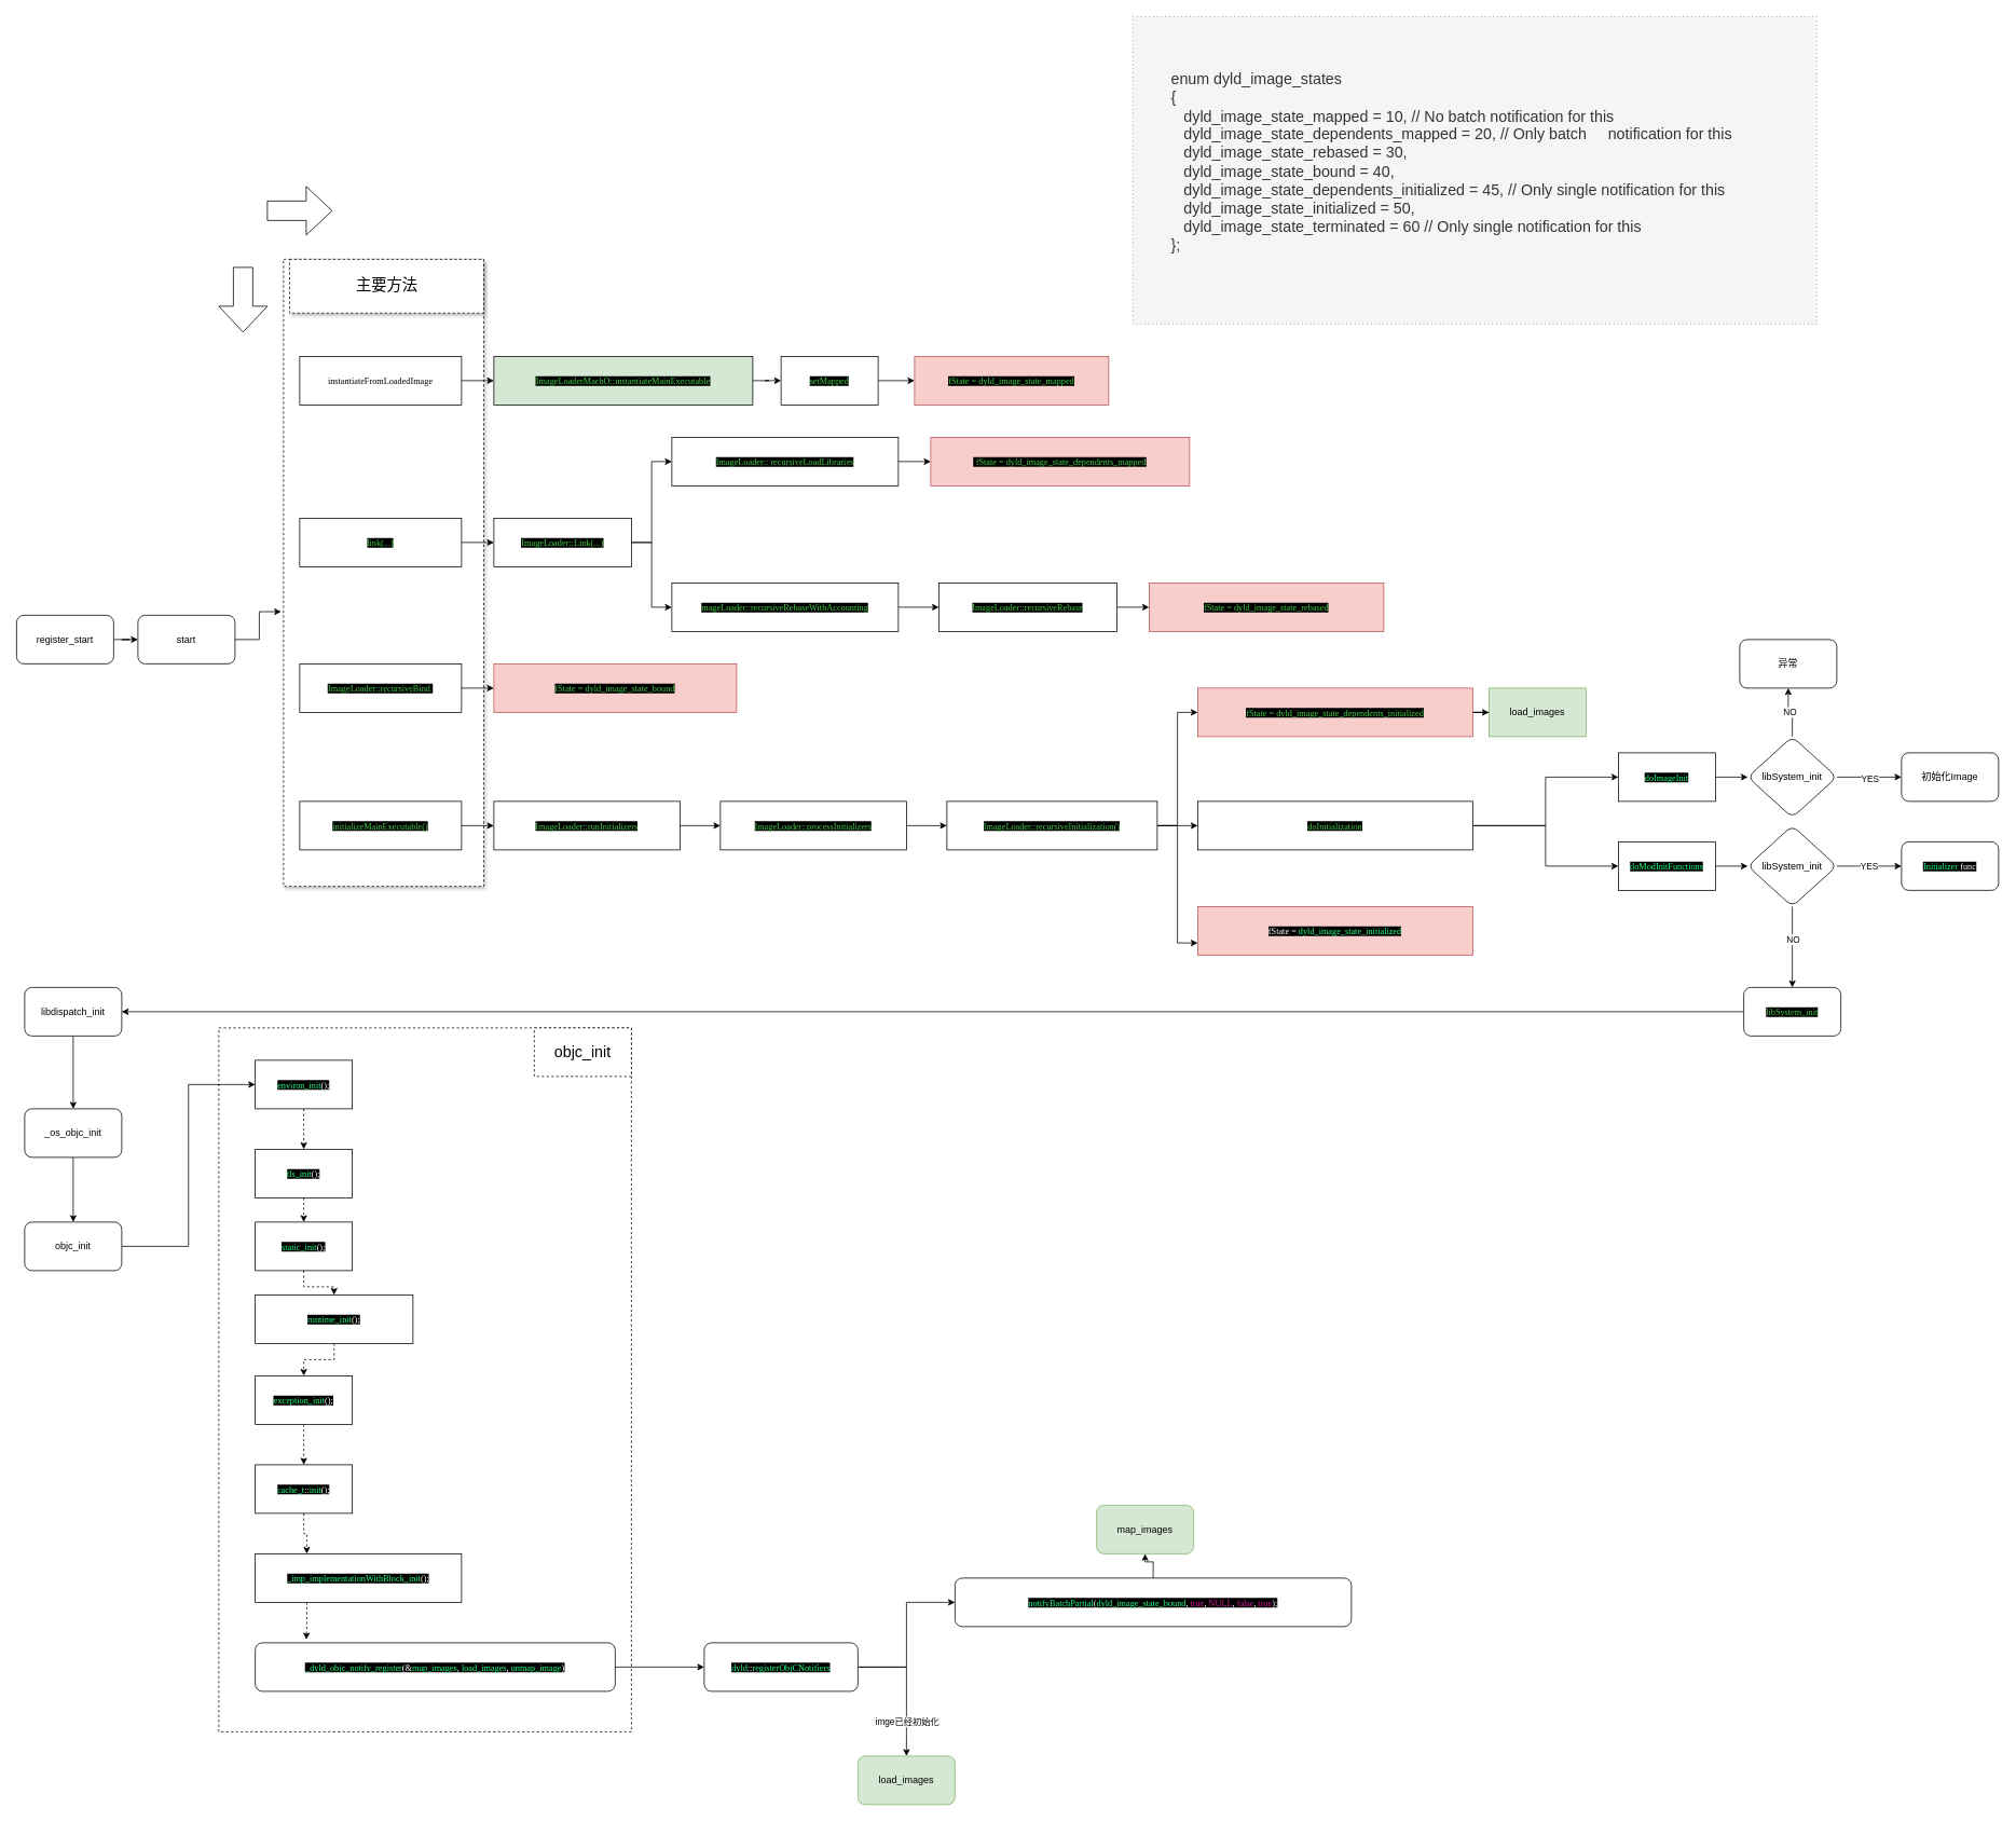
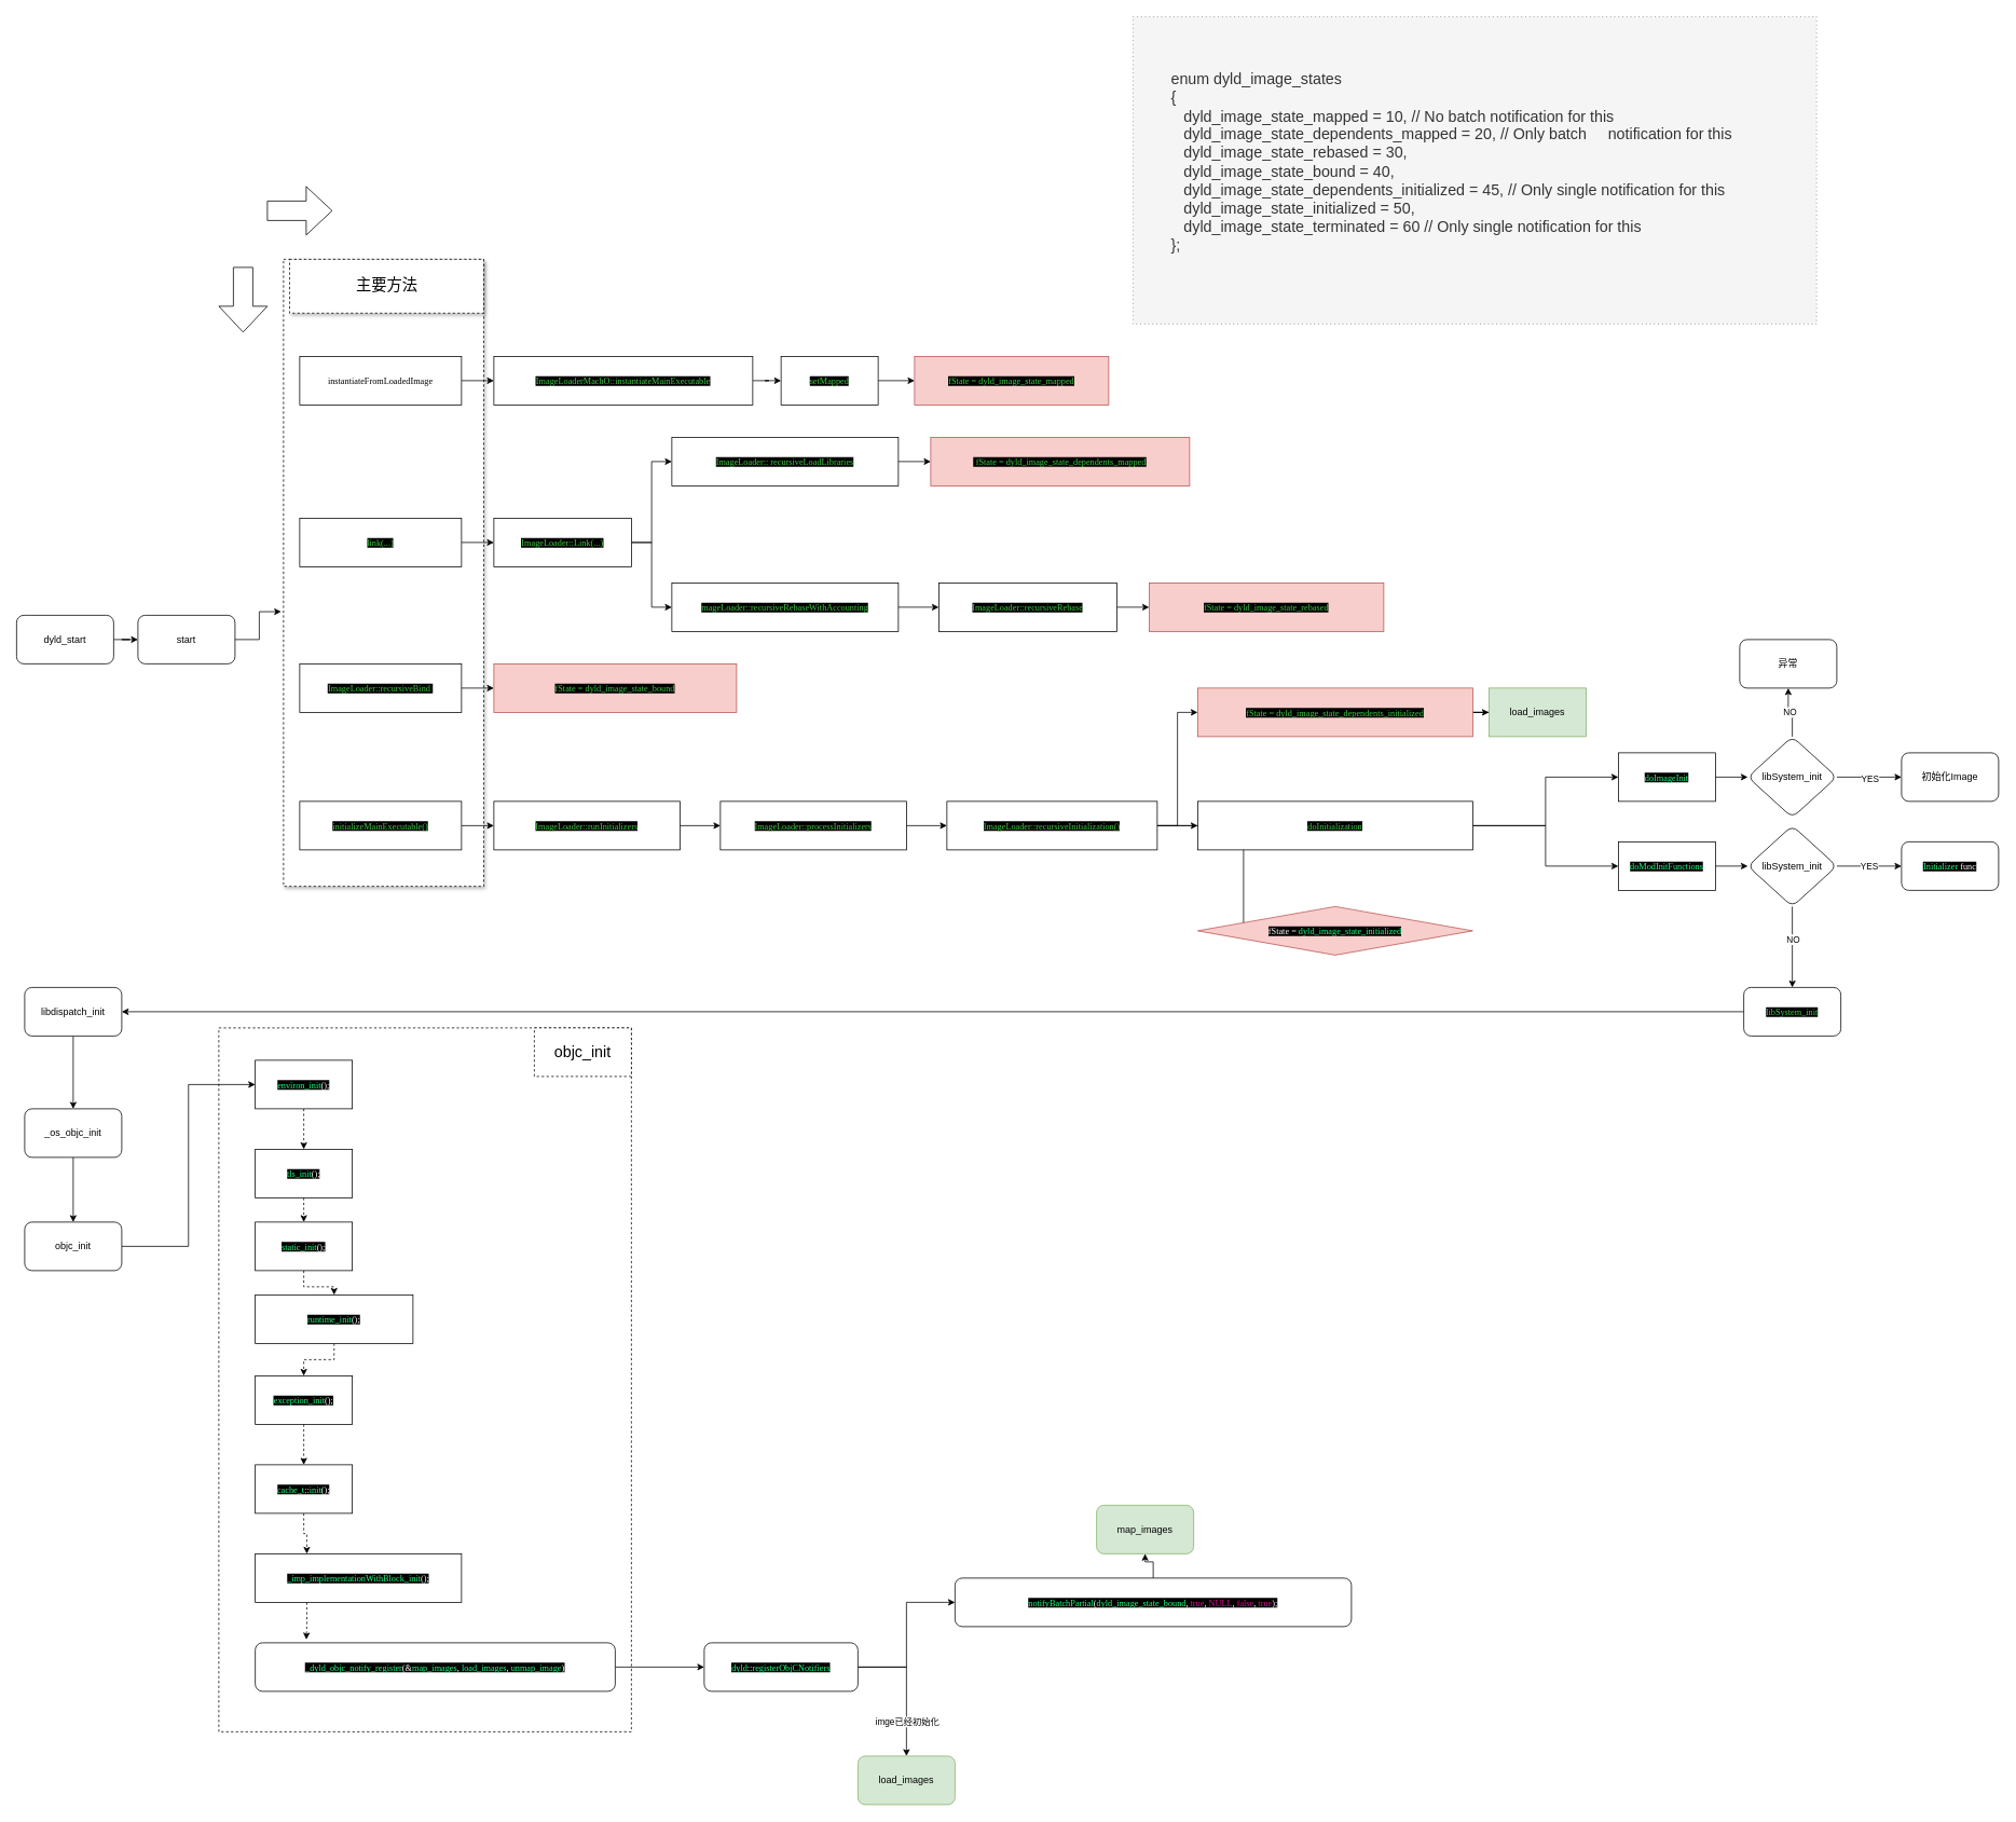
- <mxCell id="19" value="&lt;p class=&quot;p1&quot; style=&quot;margin: 0px ; font-stretch: normal ; font-size: 11px ; line-height: normal ; font-family: &amp;#34;menlo&amp;#34; ; color: rgb(65 , 204 , 69) ; background-color: rgb(0 , 0 , 0)&quot;&gt;ImageLoaderMachO::instantiateMainExecutable&lt;/p&gt;" style="whiteSpace=wrap;html=1;rounded=0;shadow=0;align=center;verticalAlign=middle;glass=0;sketch=0;fillColor=#d5e8d4;" vertex="1" parent="1"><mxGeometry x="610" y="440" width="320" height="60" as="geometry" /></mxCell>
+ <mxCell id="19" value="&lt;p class=&quot;p1&quot; style=&quot;margin: 0px ; font-stretch: normal ; font-size: 11px ; line-height: normal ; font-family: &amp;#34;menlo&amp;#34; ; color: rgb(65 , 204 , 69) ; background-color: rgb(0 , 0 , 0)&quot;&gt;ImageLoaderMachO::instantiateMainExecutable&lt;/p&gt;" style="whiteSpace=wrap;html=1;rounded=0;shadow=0;align=center;verticalAlign=middle;glass=0;sketch=0;" vertex="1" parent="1"><mxGeometry x="610" y="440" width="320" height="60" as="geometry" /></mxCell>
- <mxCell id="7" value="register_start" style="rounded=1;whiteSpace=wrap;html=1;" vertex="1" parent="1"><mxGeometry x="20" y="760" width="120" height="60" as="geometry" /></mxCell>
+ <mxCell id="7" value="dyld_start" style="rounded=1;whiteSpace=wrap;html=1;" vertex="1" parent="1"><mxGeometry x="20" y="760" width="120" height="60" as="geometry" /></mxCell>
- <mxCell id="95" value="&lt;p class=&quot;p1&quot; style=&quot;margin: 0px ; font-stretch: normal ; font-size: 11px ; line-height: normal ; font-family: &amp;#34;menlo&amp;#34; ; color: rgb(35 , 255 , 131) ; background-color: rgb(0 , 0 , 0)&quot;&gt;&lt;span class=&quot;s1&quot; style=&quot;color: rgb(255 , 255 , 255)&quot;&gt;fState = &lt;/span&gt;dyld_image_state_initialized&lt;/p&gt;" style="rounded=0;whiteSpace=wrap;html=1;shadow=0;glass=0;sketch=0;align=center;verticalAlign=middle;fillColor=#f8cecc;strokeColor=#b85450;" vertex="1" parent="1"><mxGeometry x="1480" y="1120" width="340" height="60" as="geometry" /></mxCell>
+ <mxCell id="95" value="&lt;p class=&quot;p1&quot; style=&quot;margin: 0px ; font-stretch: normal ; font-size: 11px ; line-height: normal ; font-family: &amp;#34;menlo&amp;#34; ; color: rgb(35 , 255 , 131) ; background-color: rgb(0 , 0 , 0)&quot;&gt;&lt;span class=&quot;s1&quot; style=&quot;color: rgb(255 , 255 , 255)&quot;&gt;fState = &lt;/span&gt;dyld_image_state_initialized&lt;/p&gt;" style="rhombus;whiteSpace=wrap;html=1;shadow=0;glass=0;sketch=0;align=center;verticalAlign=middle;fillColor=#f8cecc;strokeColor=#b85450;" vertex="1" parent="1"><mxGeometry x="1480" y="1120" width="340" height="60" as="geometry" /></mxCell>
